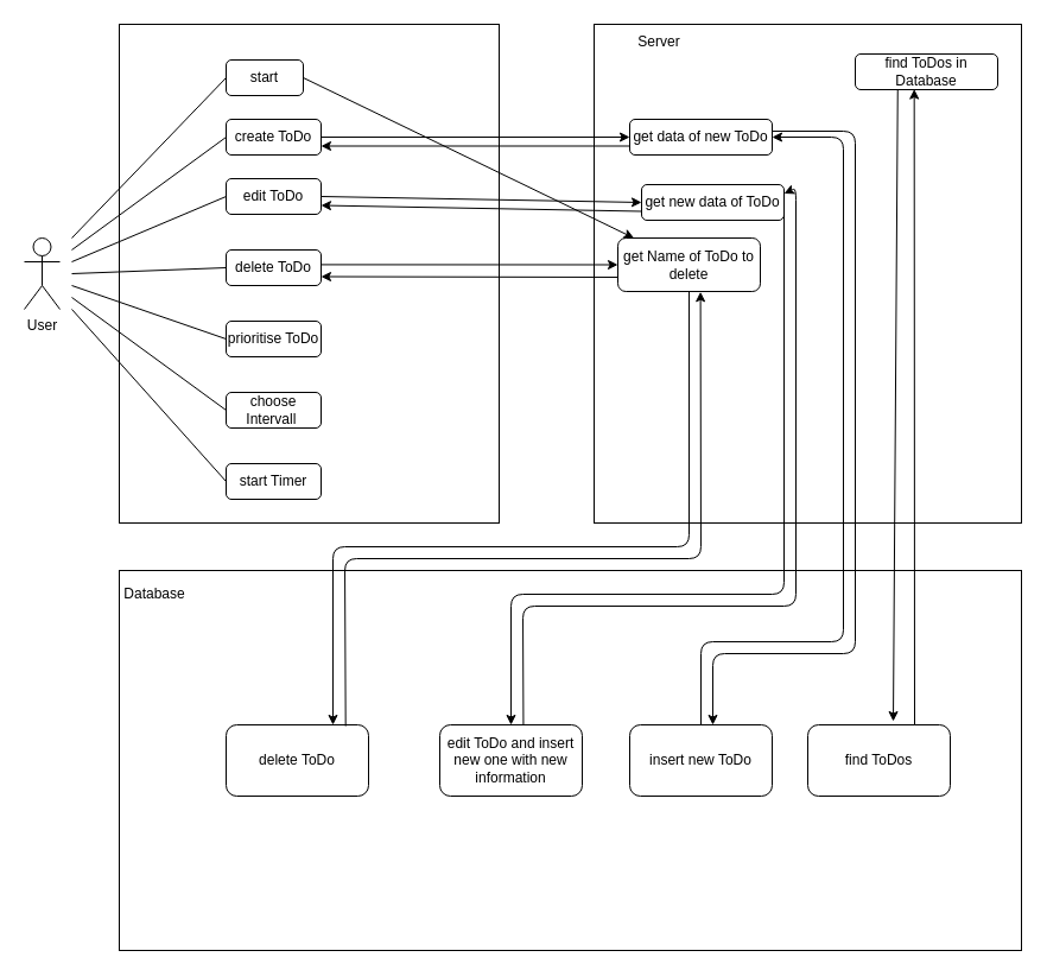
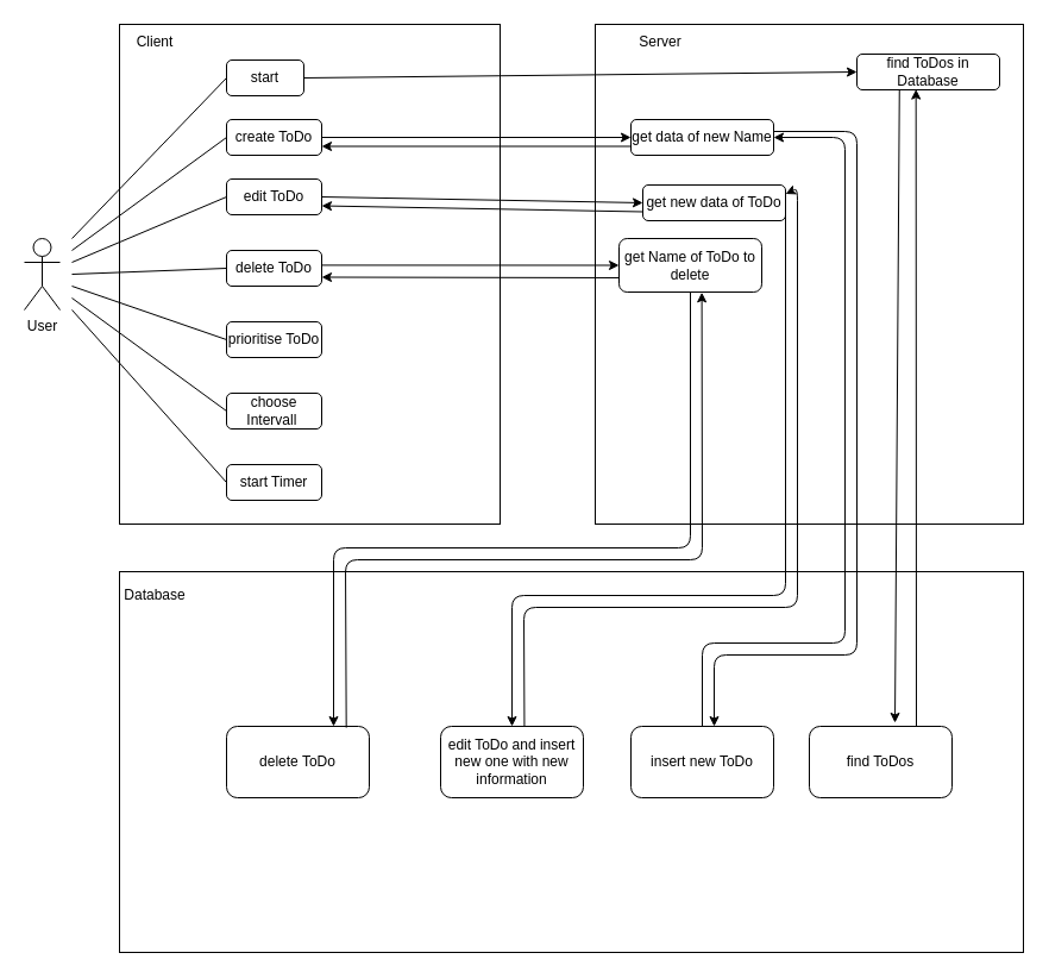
+ <mxCell id="18" value="Client" style="text;html=1;strokeColor=none;fillColor=none;align=center;verticalAlign=middle;whiteSpace=wrap;rounded=0;" vertex="1" parent="1"><mxGeometry x="110" y="25" width="40" height="20" as="geometry" /></mxCell>
- <mxCell id="30" value="get data of new ToDo" style="rounded=1;whiteSpace=wrap;html=1;" vertex="1" parent="1"><mxGeometry x="530" y="100" width="120" height="30" as="geometry" /></mxCell>
+ <mxCell id="30" value="get data of new Name" style="rounded=1;whiteSpace=wrap;html=1;" vertex="1" parent="1"><mxGeometry x="530" y="100" width="120" height="30" as="geometry" /></mxCell>
- <mxCell id="21" value="" style="endArrow=classic;html=1;exitX=1;exitY=0.5;exitDx=0;exitDy=0;" edge="1" parent="1" source="5" target="32"><mxGeometry width="50" height="50" relative="1" as="geometry"><mxPoint x="330" y="550" as="sourcePoint" /><mxPoint x="380" y="500" as="targetPoint" /></mxGeometry></mxCell>
+ <mxCell id="21" value="" style="endArrow=classic;html=1;entryX=0;entryY=0.5;entryDx=0;entryDy=0;exitX=1;exitY=0.5;exitDx=0;exitDy=0;" edge="1" parent="1" source="5" target="20"><mxGeometry width="50" height="50" relative="1" as="geometry"><mxPoint x="330" y="550" as="sourcePoint" /><mxPoint x="380" y="500" as="targetPoint" /></mxGeometry></mxCell>
